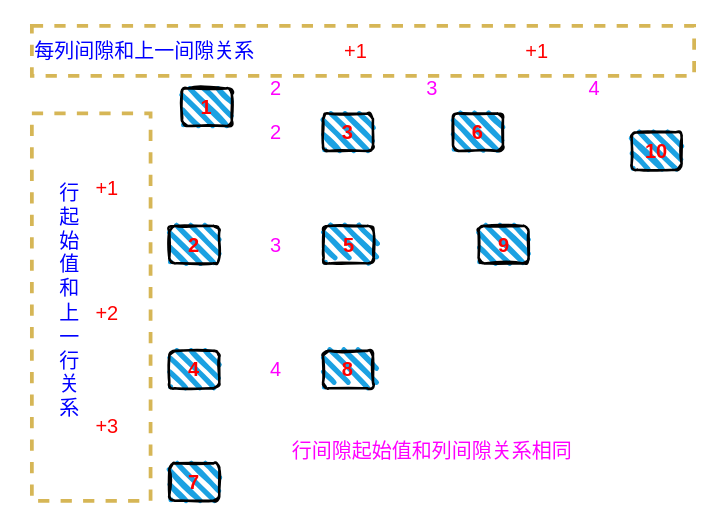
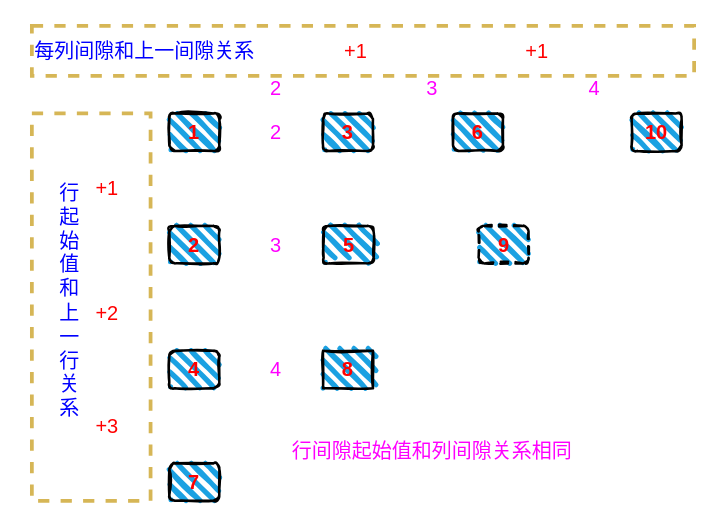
- <mxCell id="2" value="&lt;font style=&quot;font-size: 16px&quot; color=&quot;#ff0000&quot;&gt;1&lt;/font&gt;" style="rounded=1;whiteSpace=wrap;html=1;strokeWidth=2;fillWeight=4;hachureGap=8;hachureAngle=45;fillColor=#1ba1e2;sketch=1;fontColor=#FFFF00;fontStyle=1" vertex="1" parent="1"><mxGeometry x="145" y="70" width="40" height="30" as="geometry" /></mxCell>
+ <mxCell id="2" value="&lt;font style=&quot;font-size: 16px&quot; color=&quot;#ff0000&quot;&gt;1&lt;/font&gt;" style="rounded=1;whiteSpace=wrap;html=1;strokeWidth=2;fillWeight=4;hachureGap=8;hachureAngle=45;fillColor=#1ba1e2;sketch=1;fontColor=#FFFF00;fontStyle=1" vertex="1" parent="1"><mxGeometry x="135" y="90" width="40" height="30" as="geometry" /></mxCell>
- <mxCell id="5" value="&lt;font style=&quot;font-size: 16px&quot; color=&quot;#ff0000&quot;&gt;10&lt;/font&gt;" style="rounded=1;whiteSpace=wrap;html=1;strokeWidth=2;fillWeight=4;hachureGap=8;hachureAngle=45;fillColor=#1ba1e2;sketch=1;fontColor=#FFFF00;fontStyle=1" vertex="1" parent="1"><mxGeometry x="505" y="105" width="40" height="30" as="geometry" /></mxCell>
+ <mxCell id="5" value="&lt;font style=&quot;font-size: 16px&quot; color=&quot;#ff0000&quot;&gt;10&lt;/font&gt;" style="rounded=1;whiteSpace=wrap;html=1;strokeWidth=2;fillWeight=4;hachureGap=8;hachureAngle=45;fillColor=#1ba1e2;sketch=1;fontColor=#FFFF00;fontStyle=1" vertex="1" parent="1"><mxGeometry x="505" y="90" width="40" height="30" as="geometry" /></mxCell>
- <mxCell id="10" value="&lt;font style=&quot;font-size: 16px&quot; color=&quot;#ff0000&quot;&gt;9&lt;/font&gt;" style="rounded=1;whiteSpace=wrap;html=1;strokeWidth=2;fillWeight=4;hachureGap=8;hachureAngle=45;fillColor=#1ba1e2;sketch=1;fontColor=#FFFF00;fontStyle=1" vertex="1" parent="1"><mxGeometry x="382.5" y="180" width="40" height="30" as="geometry" /></mxCell>
+ <mxCell id="10" value="&lt;font style=&quot;font-size: 16px&quot; color=&quot;#ff0000&quot;&gt;9&lt;/font&gt;" style="rounded=1;whiteSpace=wrap;html=1;strokeWidth=2;fillWeight=4;hachureGap=8;hachureAngle=45;fillColor=#1ba1e2;sketch=1;fontColor=#FFFF00;fontStyle=1;dashed=1;" vertex="1" parent="1"><mxGeometry x="382.5" y="180" width="40" height="30" as="geometry" /></mxCell>
- <mxCell id="11" value="&lt;font style=&quot;font-size: 16px&quot; color=&quot;#ff0000&quot;&gt;8&lt;/font&gt;" style="rounded=1;whiteSpace=wrap;html=1;strokeWidth=2;fillWeight=4;hachureGap=8;hachureAngle=45;fillColor=#1ba1e2;sketch=1;fontColor=#FFFF00;fontStyle=1" vertex="1" parent="1"><mxGeometry x="258" y="280" width="40" height="30" as="geometry" /></mxCell>
+ <mxCell id="11" value="&lt;font style=&quot;font-size: 16px&quot; color=&quot;#ff0000&quot;&gt;8&lt;/font&gt;" style="whiteSpace=wrap;html=1;strokeWidth=2;fillWeight=4;hachureGap=8;hachureAngle=45;fillColor=#1ba1e2;sketch=1;fontColor=#FFFF00;fontStyle=1;rounded=0;" vertex="1" parent="1"><mxGeometry x="258" y="280" width="40" height="30" as="geometry" /></mxCell>
